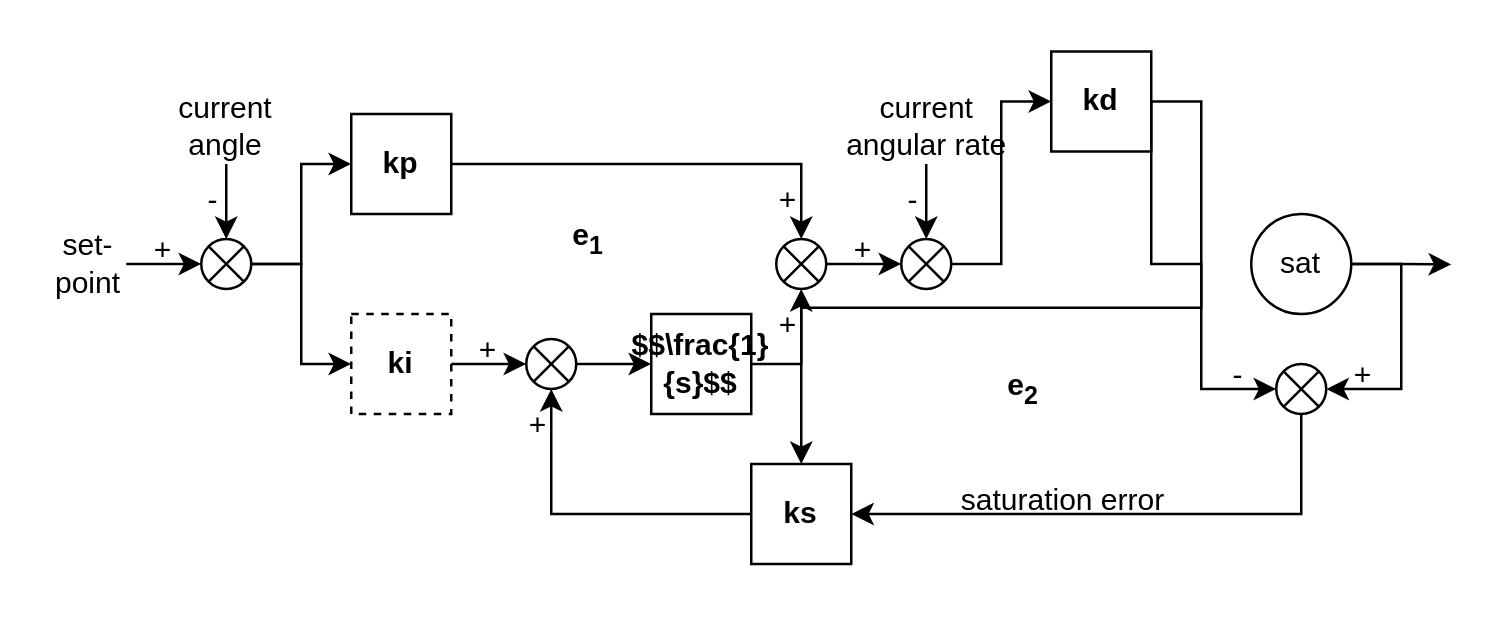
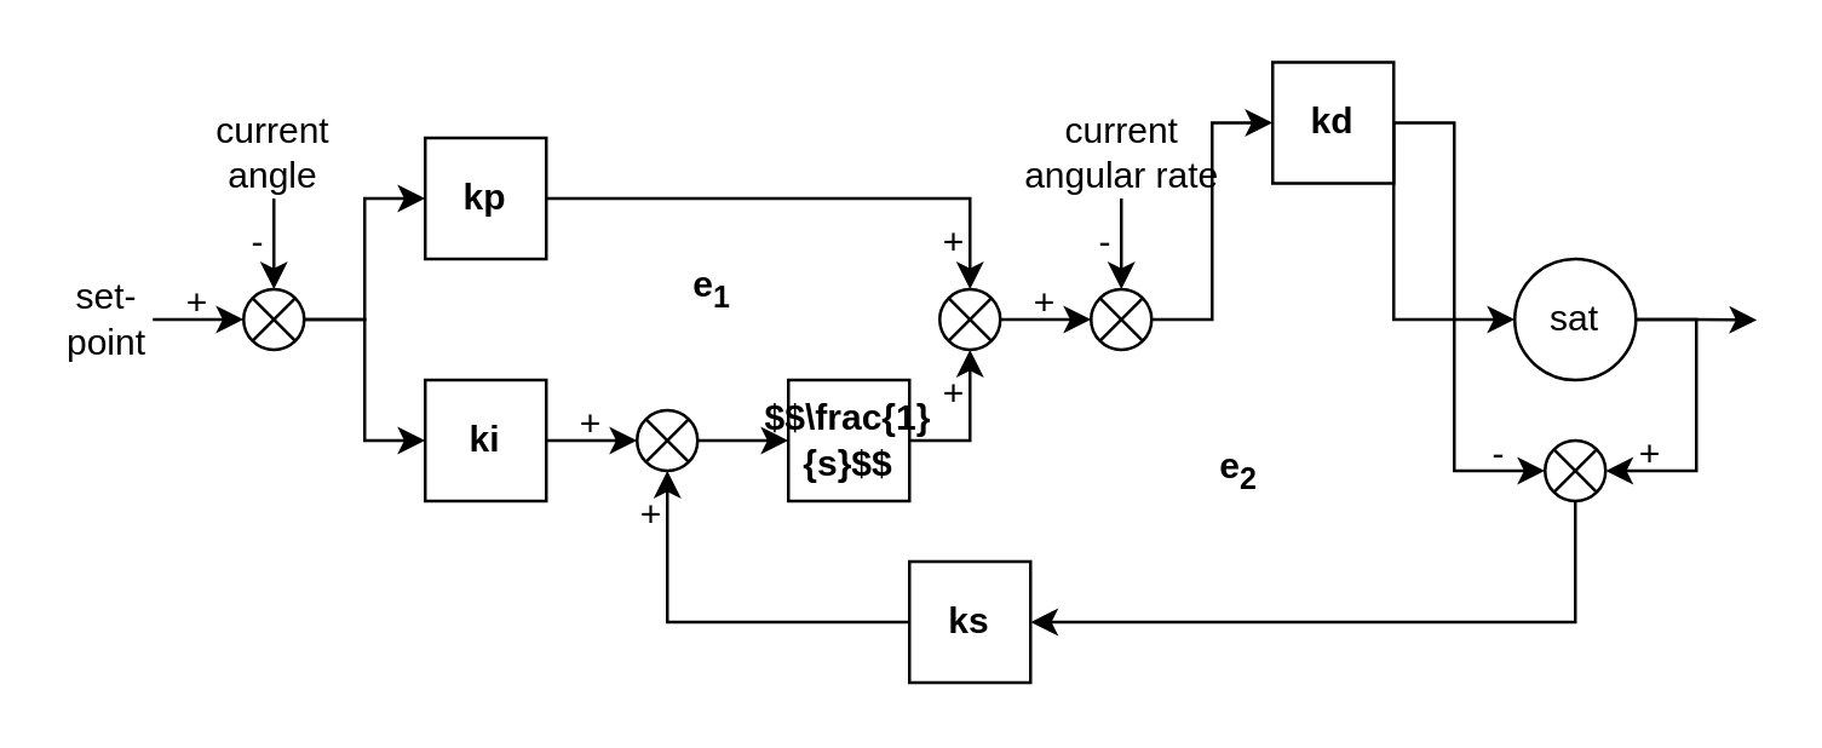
- <mxCell id="3" style="edgeStyle=orthogonalEdgeStyle;rounded=0;orthogonalLoop=1;jettySize=auto;html=1;exitX=1;exitY=0.5;exitDx=0;exitDy=0;" edge="1" parent="1" source="4" target="44"><mxGeometry relative="1" as="geometry" /></mxCell>
+ <mxCell id="3" style="edgeStyle=orthogonalEdgeStyle;rounded=0;orthogonalLoop=1;jettySize=auto;html=1;exitX=1;exitY=0.5;exitDx=0;exitDy=0;entryX=0;entryY=0.5;entryDx=0;entryDy=0;" edge="1" parent="1" source="4" target="15"><mxGeometry relative="1" as="geometry" /></mxCell>
- <mxCell id="2" value="&lt;b&gt;ki&lt;/b&gt;" style="rounded=0;whiteSpace=wrap;html=1;dashed=1;" vertex="1" parent="1"><mxGeometry x="140" y="125" width="40" height="40" as="geometry" /></mxCell>
+ <mxCell id="2" value="&lt;b&gt;ki&lt;/b&gt;" style="rounded=0;whiteSpace=wrap;html=1;" vertex="1" parent="1"><mxGeometry x="140" y="125" width="40" height="40" as="geometry" /></mxCell>
- <mxCell id="32" value="saturation error" style="text;strokeColor=none;align=center;fillColor=none;html=1;verticalAlign=middle;whiteSpace=wrap;rounded=0;" vertex="1" parent="1"><mxGeometry x="380" y="185" width="90" height="30" as="geometry" /></mxCell>
